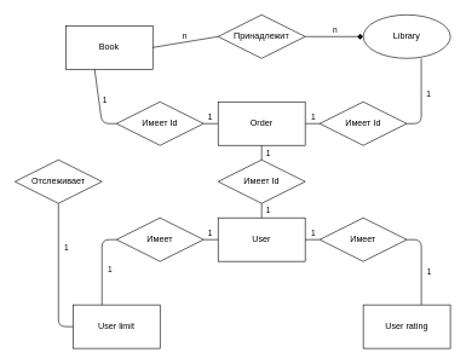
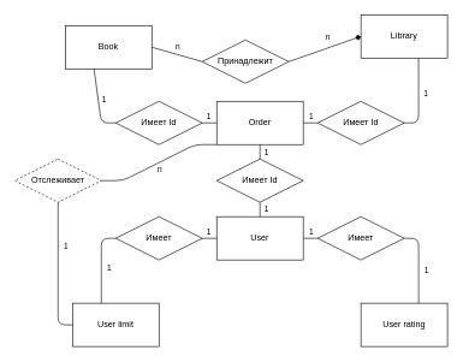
- <mxCell id="10" value="Принадлежит" style="rhombus;whiteSpace=wrap;html=1;labelBackgroundColor=none;fillColor=none;" vertex="1" parent="1"><mxGeometry x="300" y="20" width="120" height="60" as="geometry" /></mxCell>
+ <mxCell id="10" value="Принадлежит" style="rhombus;whiteSpace=wrap;html=1;labelBackgroundColor=none;fillColor=none;" vertex="1" parent="1"><mxGeometry x="280" y="55" width="120" height="60" as="geometry" /></mxCell>
- <mxCell id="3" value="Library" style="ellipse;whiteSpace=wrap;html=1;labelBackgroundColor=none;fillColor=none;" vertex="1" parent="1"><mxGeometry x="500" y="20" width="120" height="60" as="geometry" /></mxCell>
+ <mxCell id="3" value="Library" style="rounded=0;whiteSpace=wrap;html=1;labelBackgroundColor=none;fillColor=none;" vertex="1" parent="1"><mxGeometry x="500" y="20" width="120" height="60" as="geometry" /></mxCell>
+ <mxCell id="40" style="edgeStyle=entityRelationEdgeStyle;orthogonalLoop=1;jettySize=auto;html=1;exitX=1;exitY=0.5;exitDx=0;exitDy=0;entryX=0;entryY=1;entryDx=0;entryDy=0;endArrow=none;endFill=0;labelBackgroundColor=none;" edge="1" parent="1" source="42" target="5"><mxGeometry relative="1" as="geometry" /></mxCell>
+ <mxCell id="41" value="n" style="edgeLabel;html=1;align=center;verticalAlign=middle;resizable=0;points=[];labelBackgroundColor=none;" vertex="1" connectable="0" parent="40"><mxGeometry x="-0.686" y="1" relative="1" as="geometry"><mxPoint x="53" y="-15" as="offset" /></mxGeometry></mxCell>
- <mxCell id="42" value="Отслеживает" style="rhombus;whiteSpace=wrap;html=1;labelBackgroundColor=none;fillColor=none;" vertex="1" parent="1"><mxGeometry y="220" width="120" height="60" as="geometry" x="20" /></mxCell>
+ <mxCell id="42" value="Отслеживает" style="rhombus;whiteSpace=wrap;html=1;labelBackgroundColor=none;fillColor=none;dashed=1;" vertex="1" parent="1"><mxGeometry y="220" width="120" height="60" as="geometry" x="20" /></mxCell>
